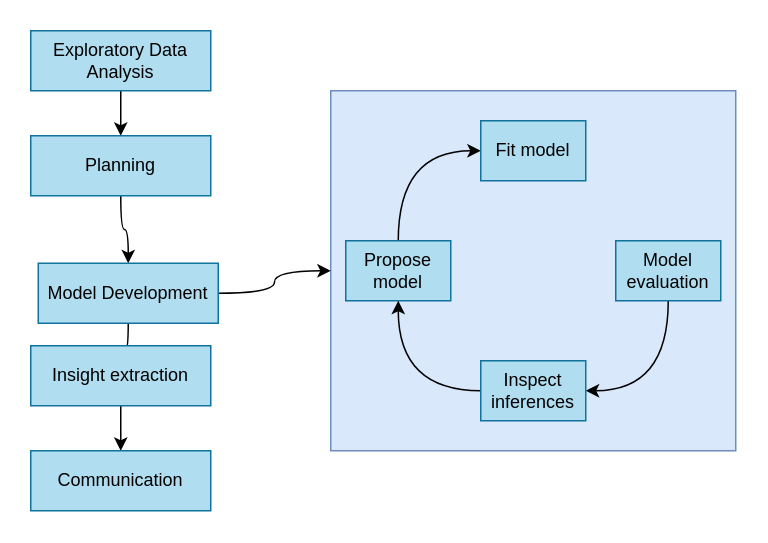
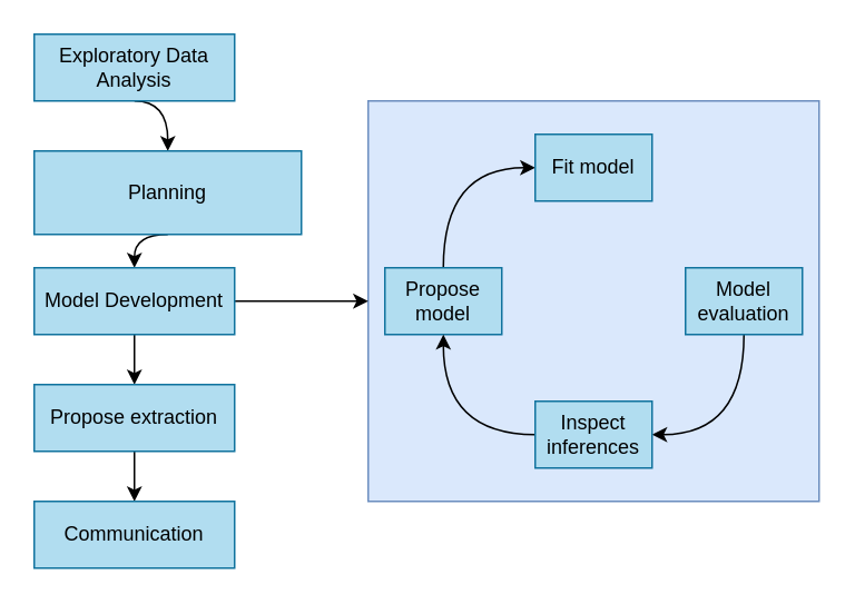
- <mxCell id="6" value="Planning" style="rounded=0;whiteSpace=wrap;html=1;fillColor=#b1ddf0;strokeColor=#10739e;" vertex="1" parent="1"><mxGeometry x="20" y="90" width="120" height="40" as="geometry" /></mxCell>
+ <mxCell id="6" value="Planning" style="rounded=0;whiteSpace=wrap;html=1;fillColor=#b1ddf0;strokeColor=#10739e;" vertex="1" parent="1"><mxGeometry x="20" y="90" width="160" height="50" as="geometry" /></mxCell>
- <mxCell id="9" value="Model Development" style="rounded=0;whiteSpace=wrap;html=1;fillColor=#b1ddf0;strokeColor=#10739e;" vertex="1" parent="1"><mxGeometry x="25" y="175" width="120" height="40" as="geometry" /></mxCell>
+ <mxCell id="9" value="Model Development" style="rounded=0;whiteSpace=wrap;html=1;fillColor=#b1ddf0;strokeColor=#10739e;" vertex="1" parent="1"><mxGeometry x="20" y="160" width="120" height="40" as="geometry" /></mxCell>
- <mxCell id="18" value="Insight extraction" style="rounded=0;whiteSpace=wrap;html=1;fillColor=#b1ddf0;strokeColor=#10739e;" vertex="1" parent="1"><mxGeometry x="20" y="230" width="120" height="40" as="geometry" /></mxCell>
+ <mxCell id="18" value="Propose extraction" style="rounded=0;whiteSpace=wrap;html=1;fillColor=#b1ddf0;strokeColor=#10739e;" vertex="1" parent="1"><mxGeometry x="20" y="230" width="120" height="40" as="geometry" /></mxCell>
